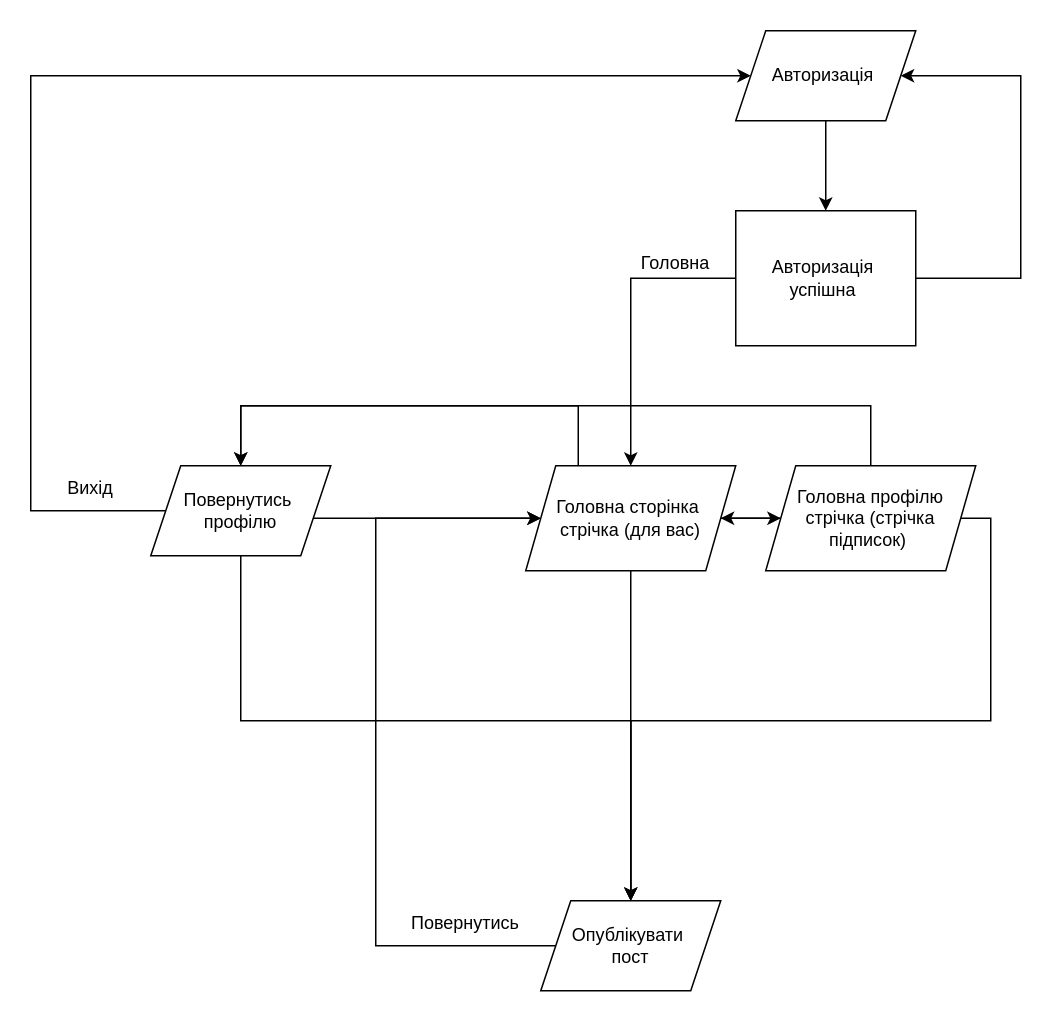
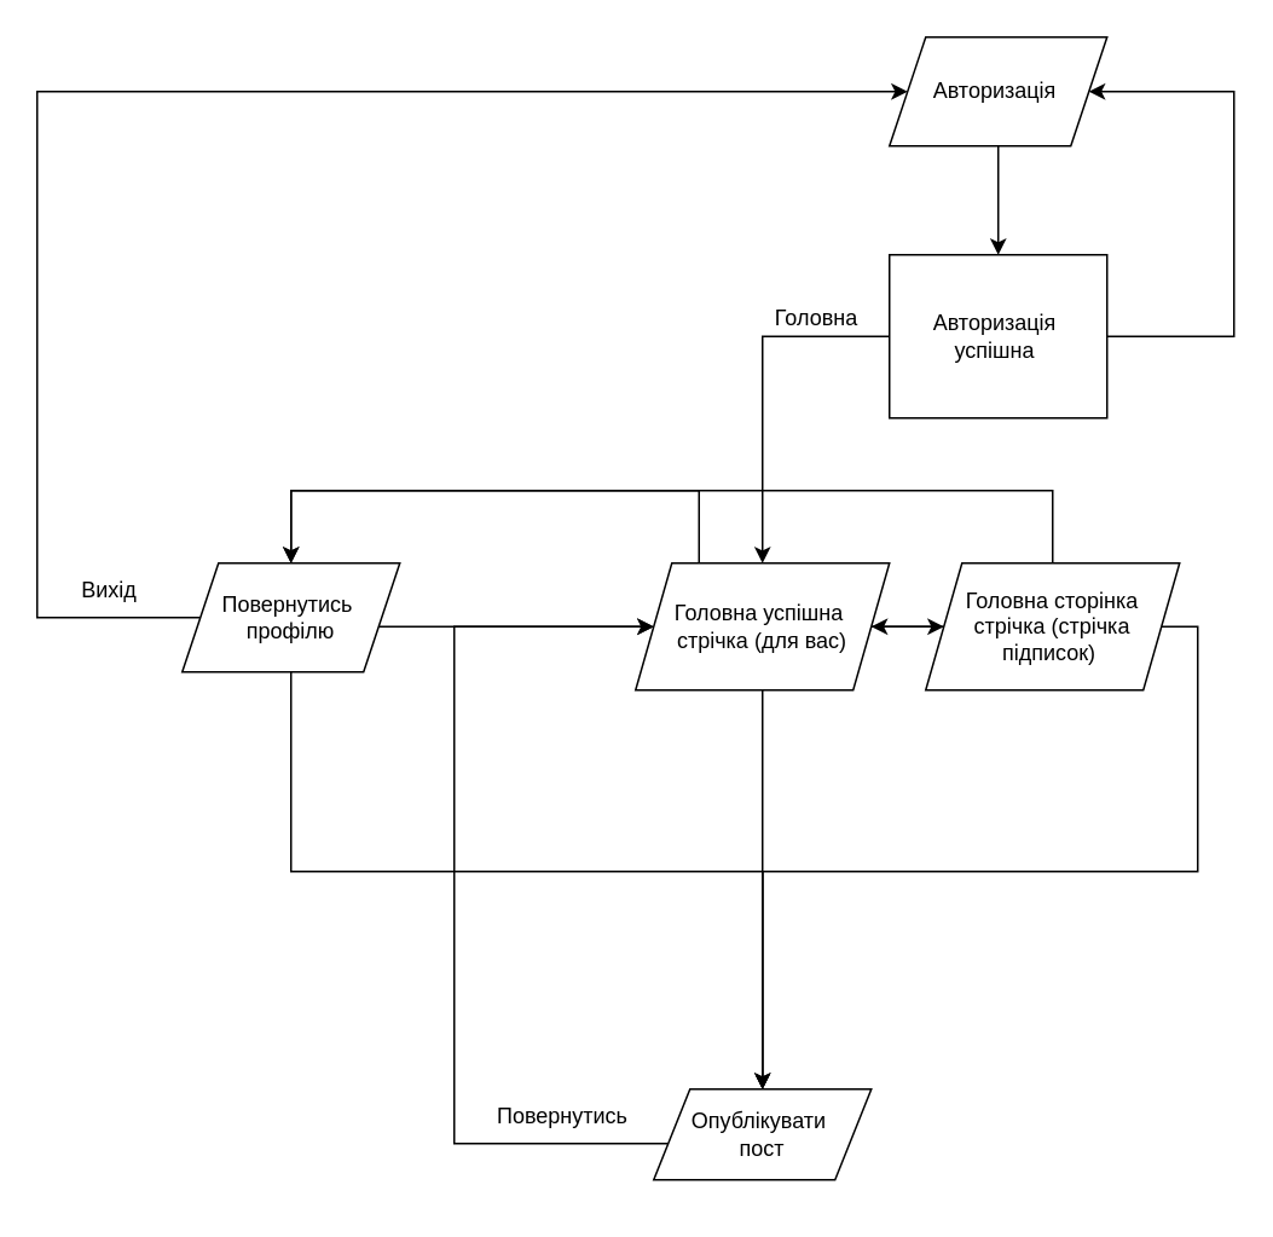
- <mxCell id="10" value="Головна сторінка&amp;nbsp;&lt;br&gt;стрічка (для вас)" style="shape=parallelogram;perimeter=parallelogramPerimeter;whiteSpace=wrap;html=1;fixedSize=1;" vertex="1" parent="1"><mxGeometry x="350" y="310" width="140" height="70" as="geometry" /></mxCell>
+ <mxCell id="10" value="Головна успішна&amp;nbsp;&lt;br&gt;стрічка (для вас)" style="shape=parallelogram;perimeter=parallelogramPerimeter;whiteSpace=wrap;html=1;fixedSize=1;" vertex="1" parent="1"><mxGeometry x="350" y="310" width="140" height="70" as="geometry" /></mxCell>
- <mxCell id="17" value="Головна профілю&lt;br&gt;стрічка (стрічка підписок)&amp;nbsp;" style="shape=parallelogram;perimeter=parallelogramPerimeter;whiteSpace=wrap;html=1;fixedSize=1;" vertex="1" parent="1"><mxGeometry x="510" y="310" width="140" height="70" as="geometry" /></mxCell>
+ <mxCell id="17" value="Головна сторінка&lt;br&gt;стрічка (стрічка підписок)&amp;nbsp;" style="shape=parallelogram;perimeter=parallelogramPerimeter;whiteSpace=wrap;html=1;fixedSize=1;" vertex="1" parent="1"><mxGeometry x="510" y="310" width="140" height="70" as="geometry" /></mxCell>
- <mxCell id="13" value="Опублікувати&amp;nbsp;&lt;br&gt;пост" style="shape=parallelogram;perimeter=parallelogramPerimeter;whiteSpace=wrap;html=1;fixedSize=1;" vertex="1" parent="1"><mxGeometry x="360" y="600" width="120" height="60" as="geometry" /></mxCell>
+ <mxCell id="13" value="Опублікувати&amp;nbsp;&lt;br&gt;пост" style="shape=parallelogram;perimeter=parallelogramPerimeter;whiteSpace=wrap;html=1;fixedSize=1;" vertex="1" parent="1"><mxGeometry x="360" y="600" width="120" height="50" as="geometry" /></mxCell>
